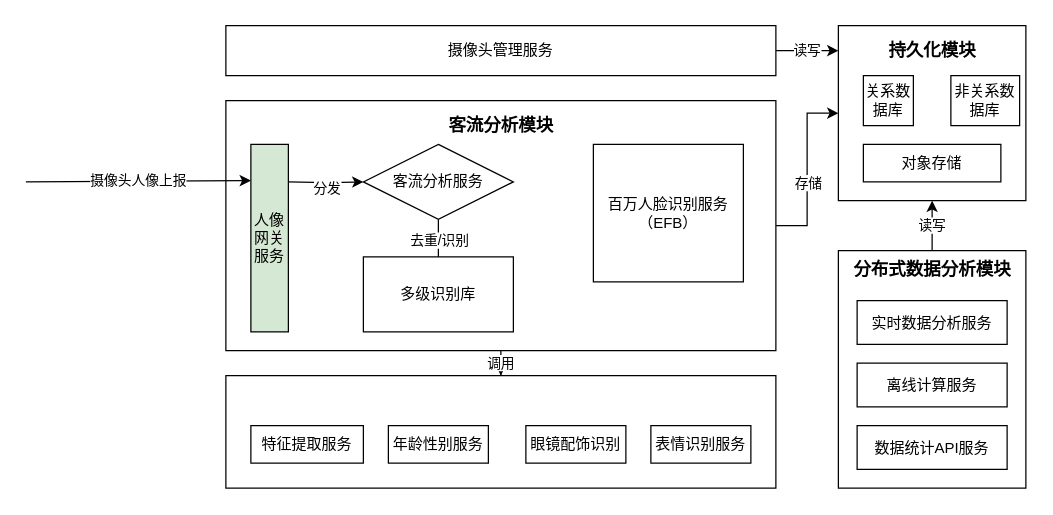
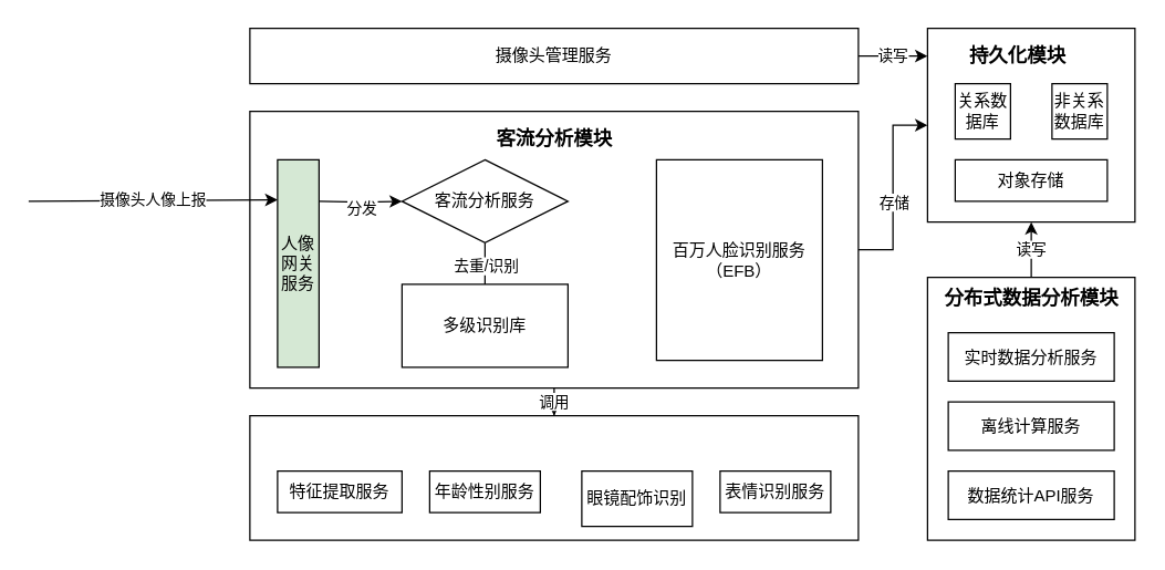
- <mxCell id="25" value="&lt;b&gt;&lt;font style=&quot;font-size: 14px&quot;&gt;持久化模块&lt;/font&gt;&lt;/b&gt;" style="text;html=1;resizable=0;autosize=1;align=center;verticalAlign=middle;points=[];fillColor=none;strokeColor=none;rounded=0;" vertex="1" parent="1"><mxGeometry x="700" y="30" width="90" height="20" as="geometry" /></mxCell>
+ <mxCell id="25" value="&lt;b&gt;&lt;font style=&quot;font-size: 14px&quot;&gt;持久化模块&lt;/font&gt;&lt;/b&gt;" style="text;html=1;resizable=0;autosize=1;align=center;verticalAlign=middle;points=[];fillColor=none;strokeColor=none;rounded=0;" vertex="1" parent="1"><mxGeometry x="690" y="30" width="90" height="20" as="geometry" /></mxCell>
- <mxCell id="27" value="非关系数据库" style="whiteSpace=wrap;html=1;aspect=fixed;" vertex="1" parent="1"><mxGeometry x="760" y="60" width="55" height="40" as="geometry" /></mxCell>
+ <mxCell id="27" value="非关系数据库" style="whiteSpace=wrap;html=1;aspect=fixed;" vertex="1" parent="1"><mxGeometry x="760" y="60" width="40" height="40" as="geometry" /></mxCell>
- <mxCell id="16" value="百万人脸识别服务（EFB）" style="rounded=0;whiteSpace=wrap;html=1;" vertex="1" parent="1"><mxGeometry x="474" y="115" width="120" height="110" as="geometry" /></mxCell>
+ <mxCell id="16" value="百万人脸识别服务（EFB）" style="rounded=0;whiteSpace=wrap;html=1;" vertex="1" parent="1"><mxGeometry x="474" y="115" width="120" height="145" as="geometry" /></mxCell>
- <mxCell id="22" value="眼镜配饰识别" style="rounded=0;whiteSpace=wrap;html=1;" vertex="1" parent="1"><mxGeometry x="420" y="340" width="80" height="30" as="geometry" /></mxCell>
+ <mxCell id="22" value="眼镜配饰识别" style="rounded=0;whiteSpace=wrap;html=1;" vertex="1" parent="1"><mxGeometry x="420" y="340" width="80" height="40" as="geometry" /></mxCell>
